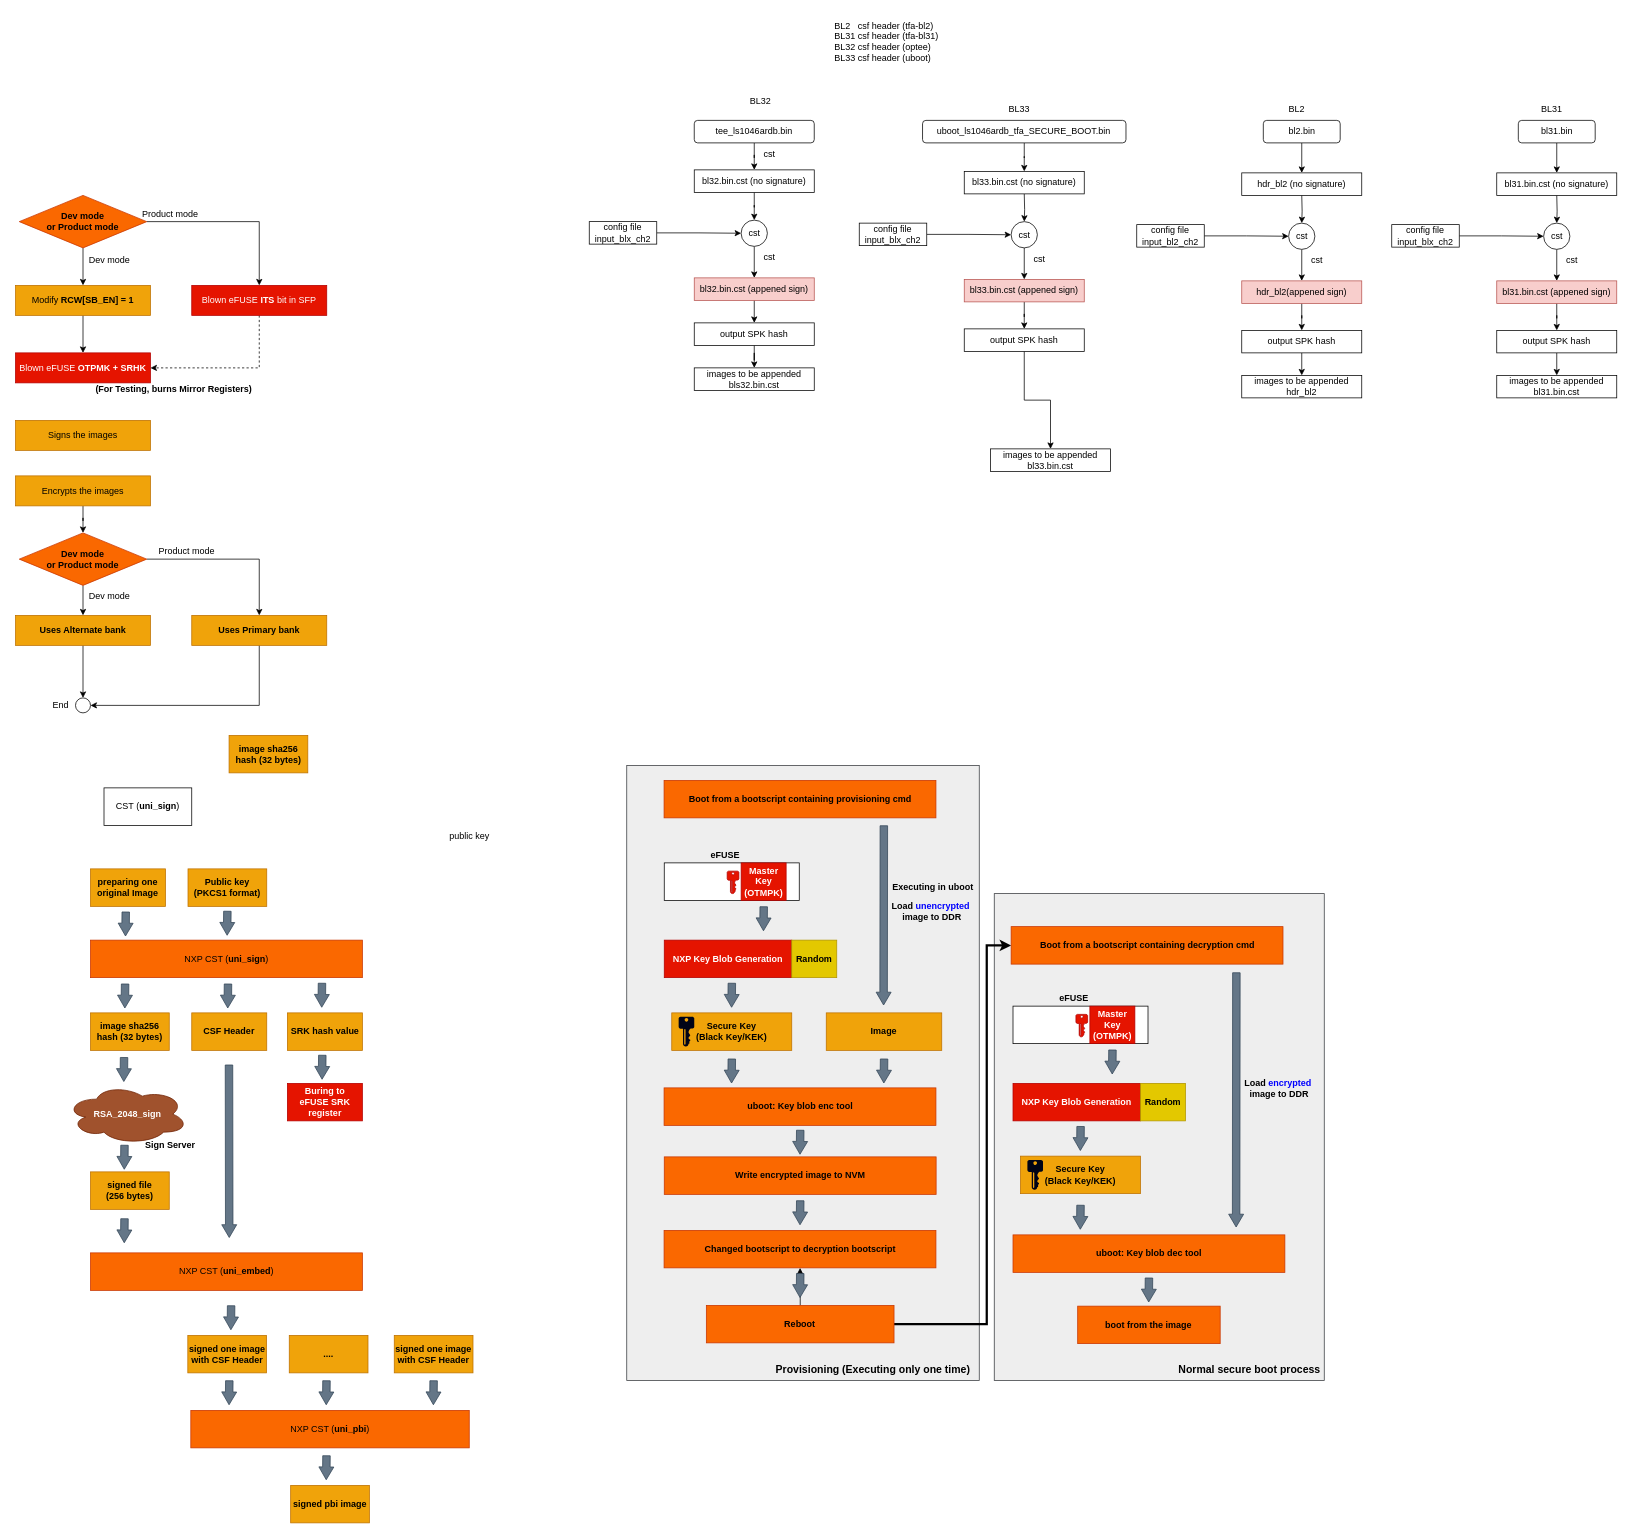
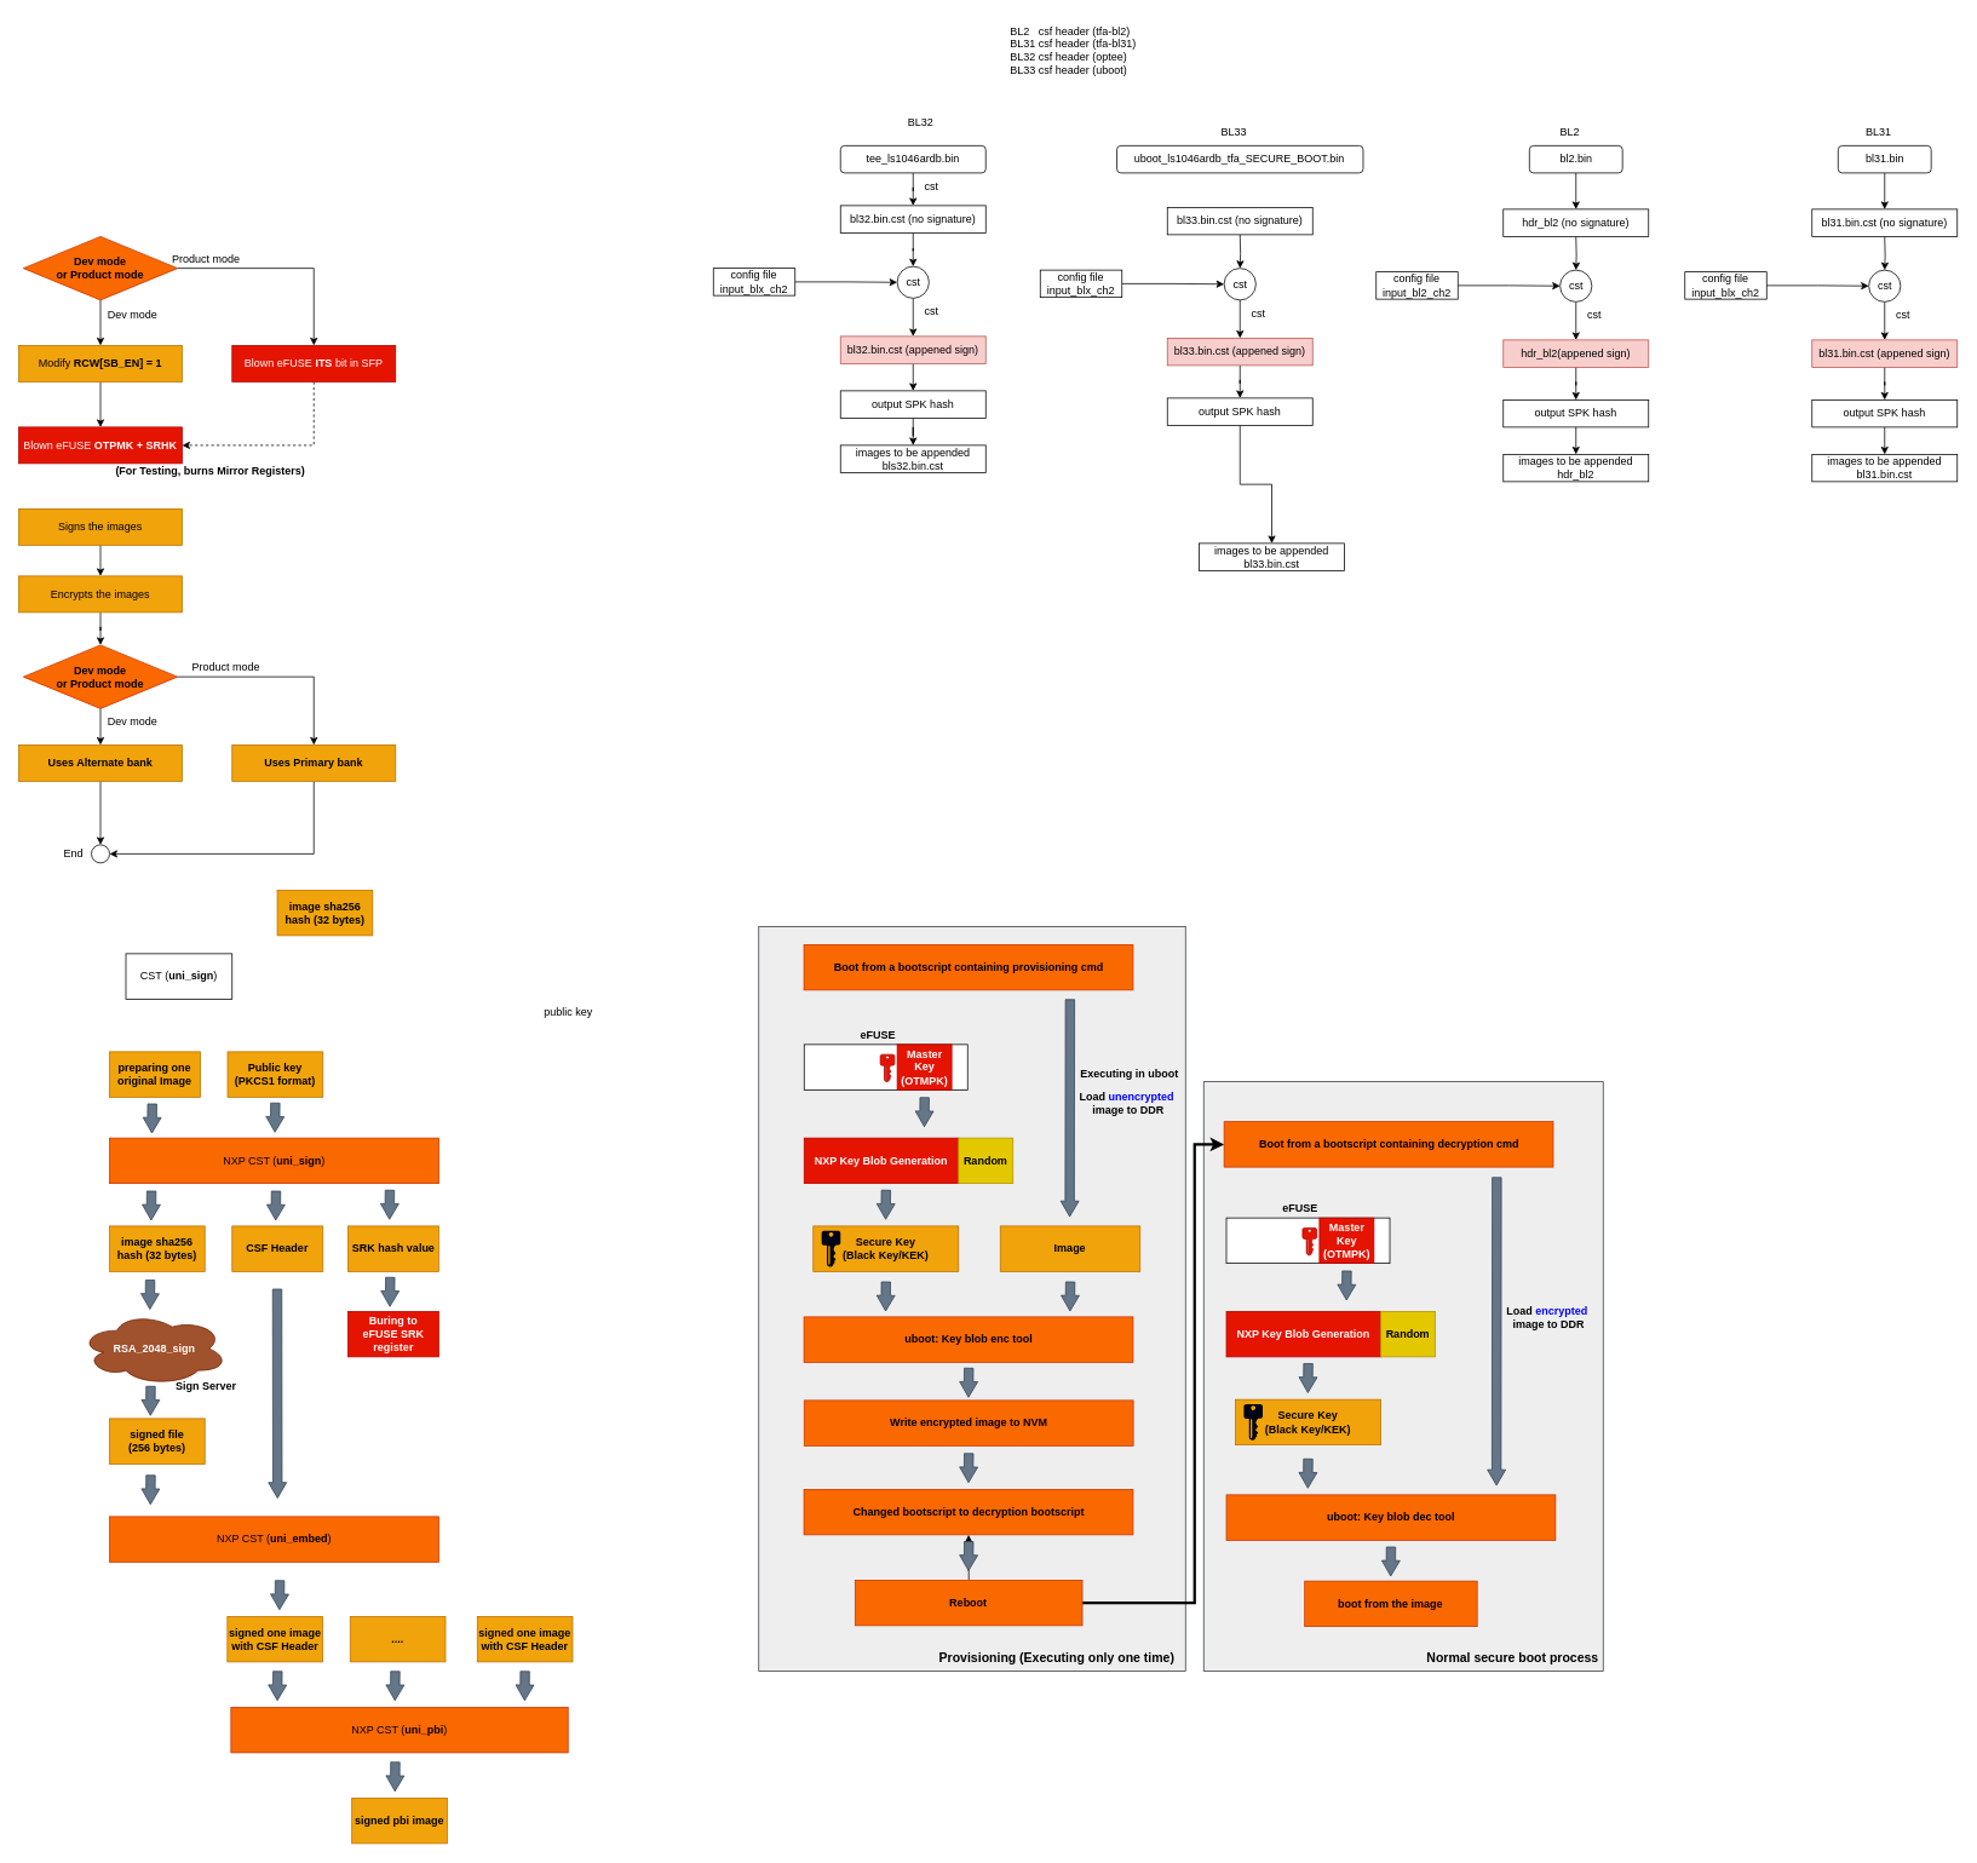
- <mxCell id="48" style="edgeStyle=orthogonalEdgeStyle;rounded=0;orthogonalLoop=1;jettySize=auto;html=1;exitX=0.5;exitY=1;exitDx=0;exitDy=0;" parent="1" source="49" target="56" edge="1"><mxGeometry relative="1" as="geometry" /></mxCell>
+ <mxCell id="77" style="edgeStyle=orthogonalEdgeStyle;rounded=0;orthogonalLoop=1;jettySize=auto;html=1;exitX=0.5;exitY=1;exitDx=0;exitDy=0;entryX=0.5;entryY=0;entryDx=0;entryDy=0;" edge="1" parent="1" source="78" target="80"><mxGeometry relative="1" as="geometry" /></mxCell>
